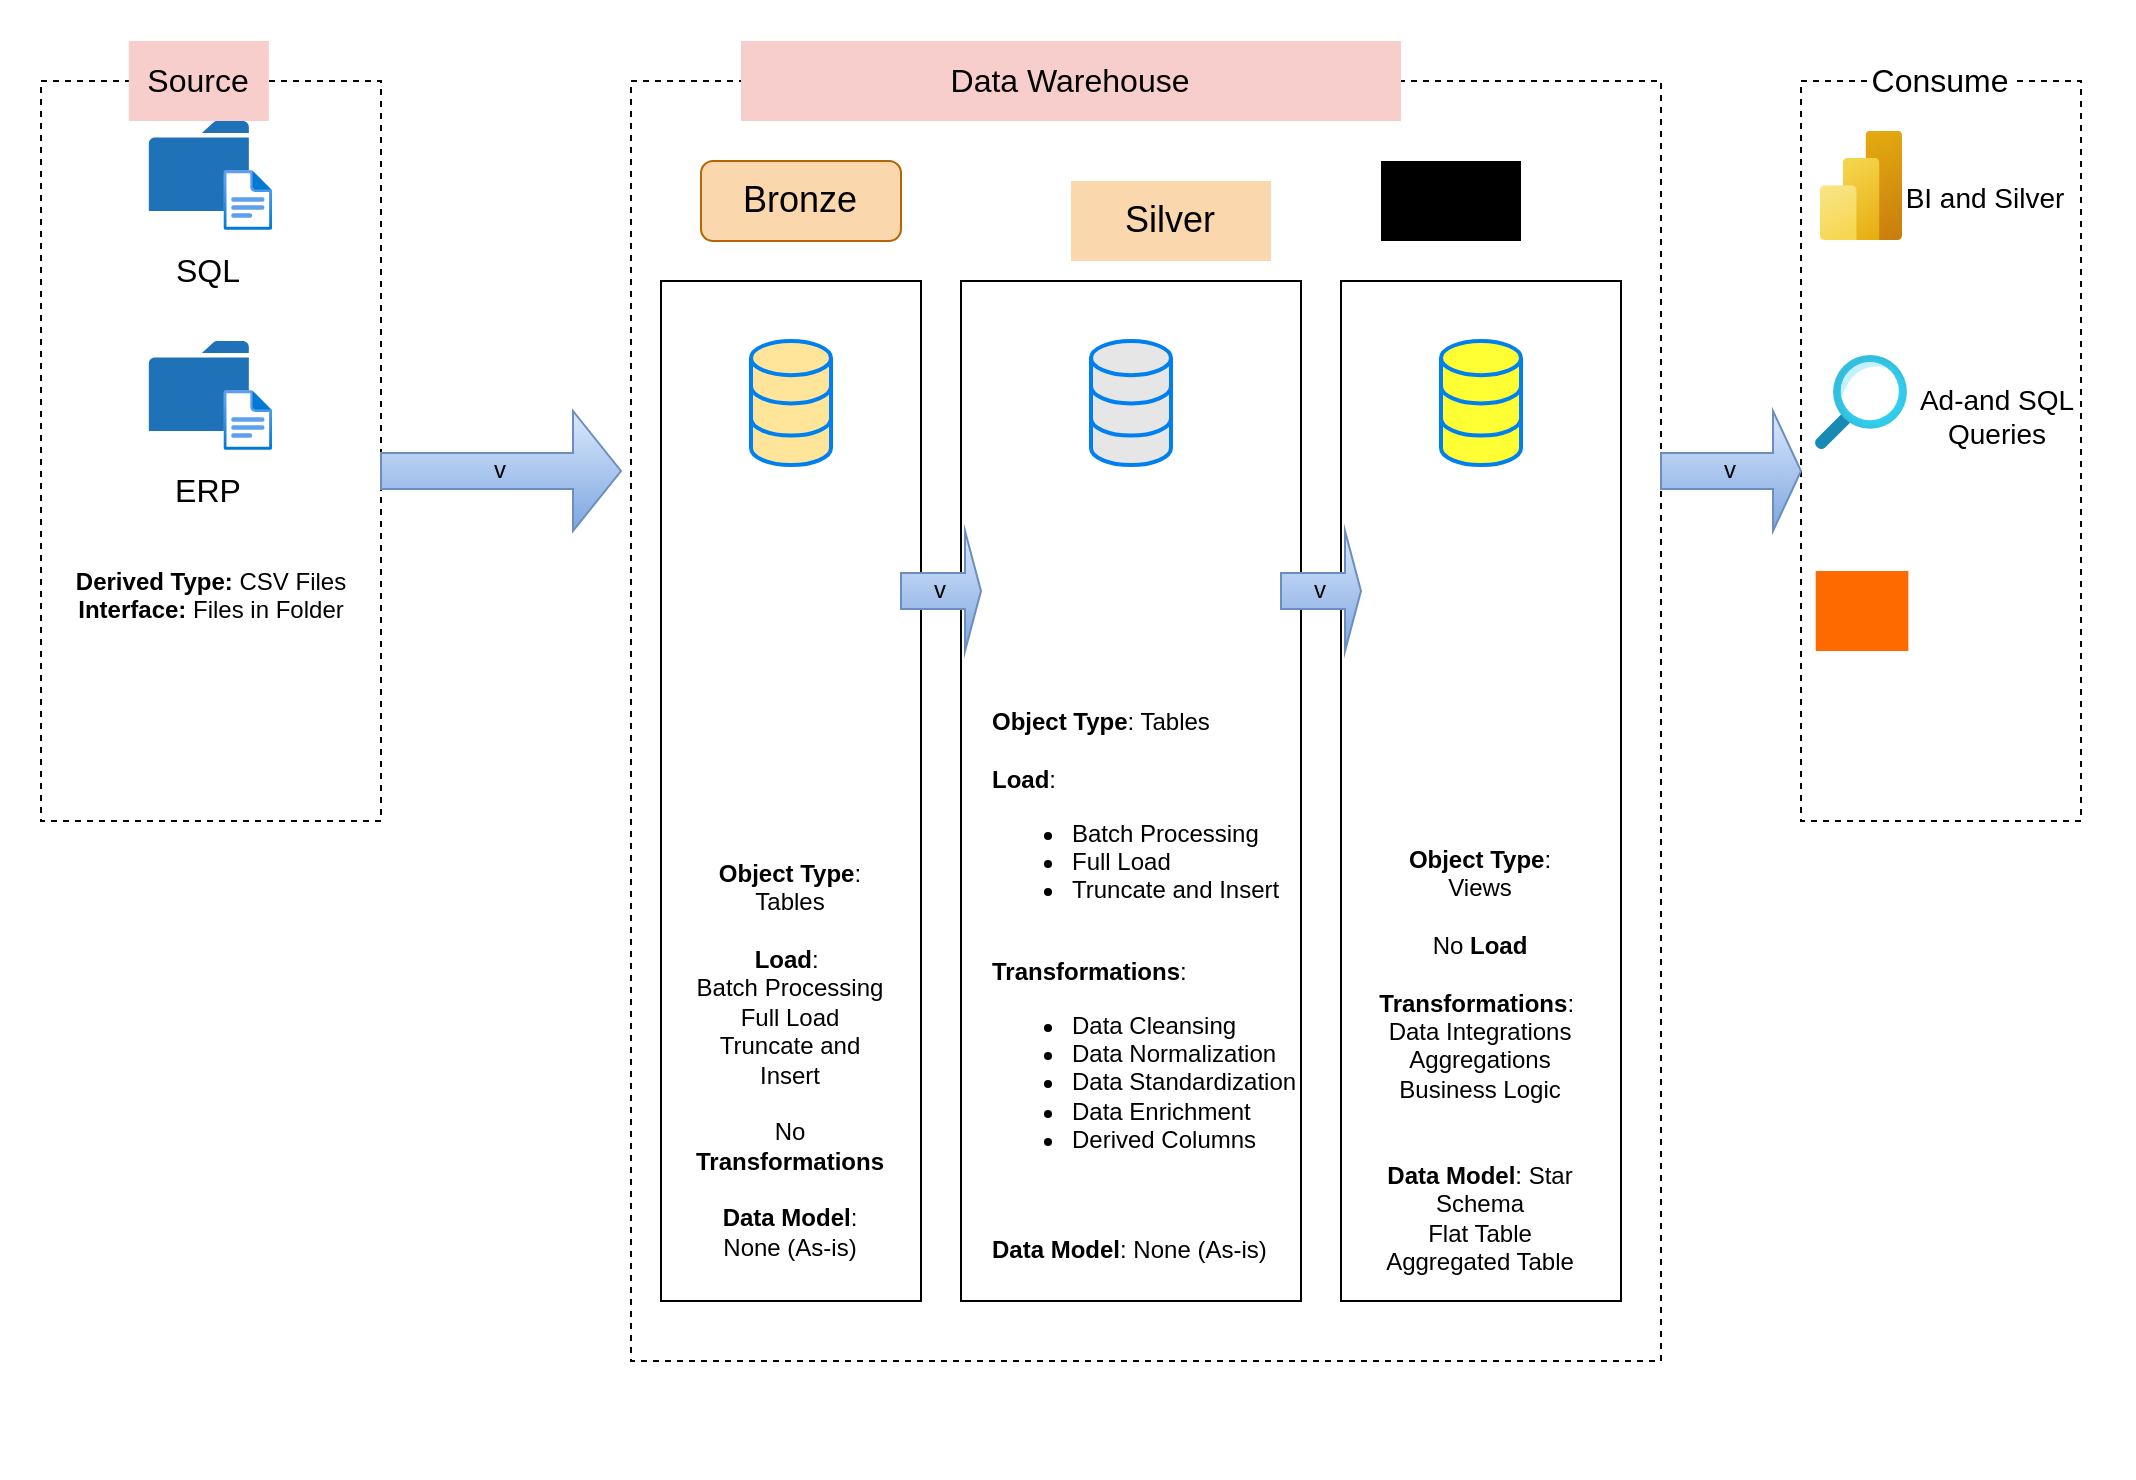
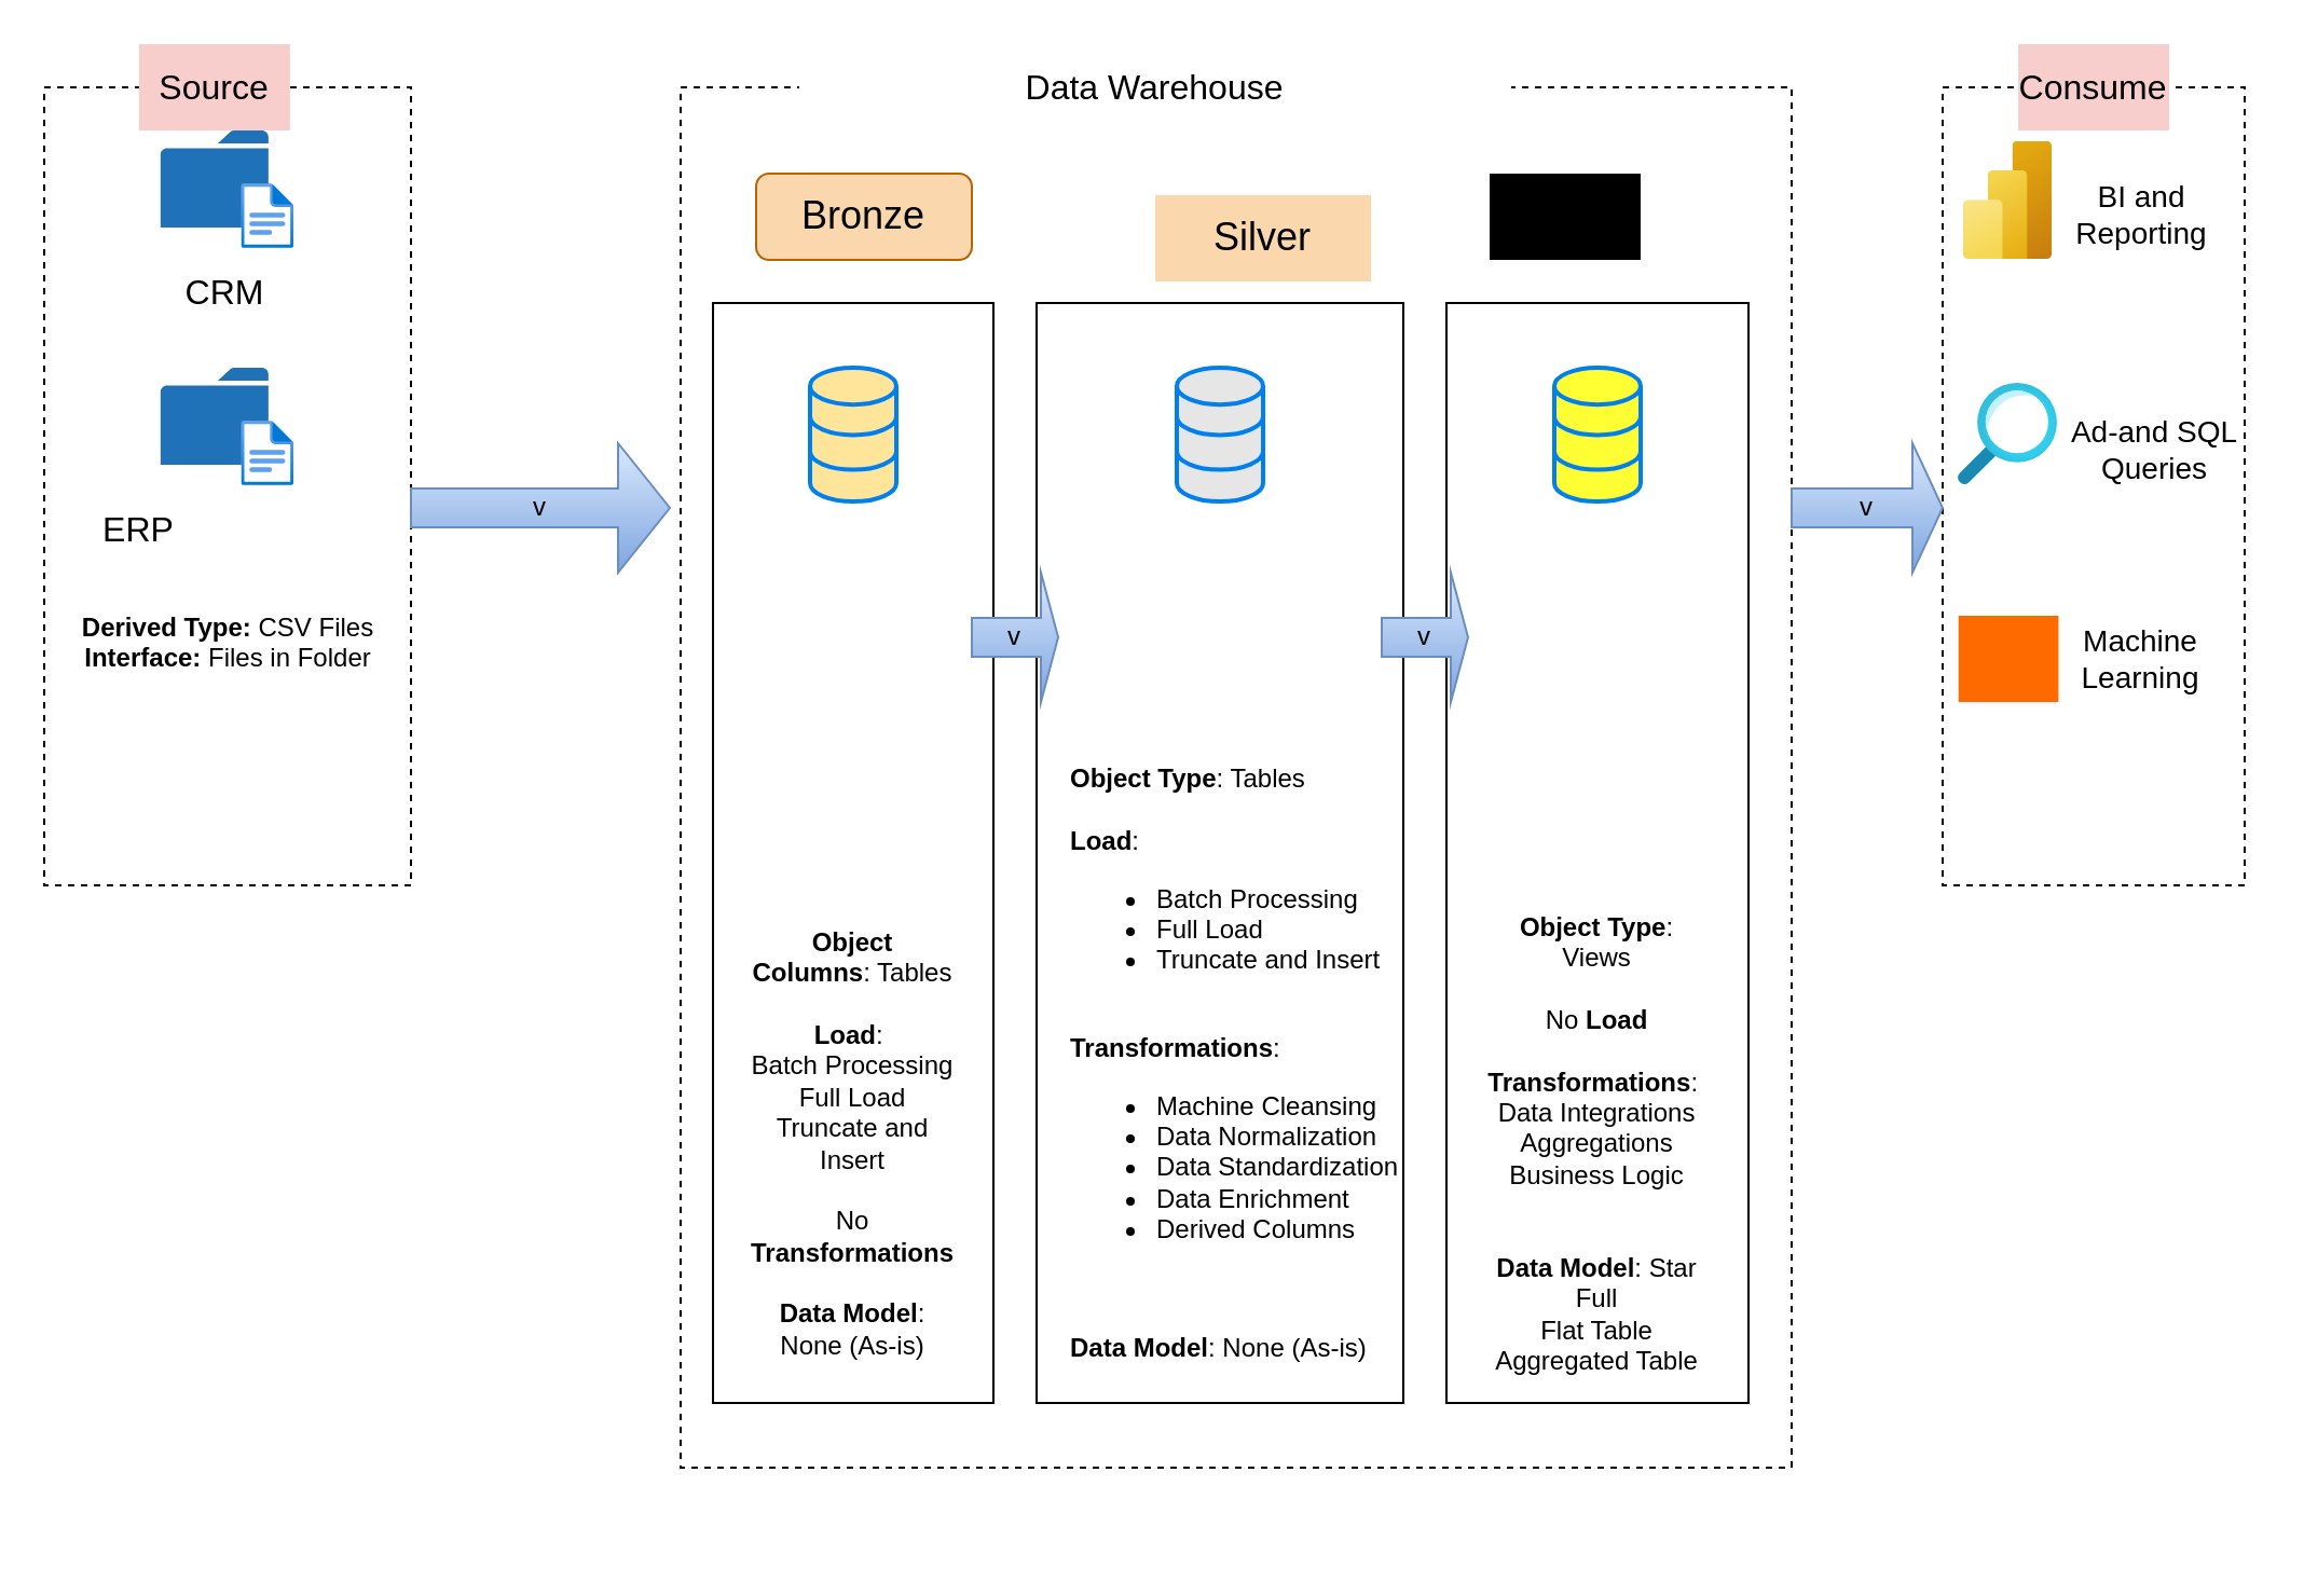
- <mxCell id="6" value="&lt;font&gt;Data Warehouse&lt;/font&gt;" style="rounded=0;whiteSpace=wrap;html=1;strokeColor=none;fontSize=16;fillColor=#f8cecc;" vertex="1" parent="1"><mxGeometry x="370" y="20" width="330" height="40" as="geometry" /></mxCell>
+ <mxCell id="6" value="&lt;font&gt;Data Warehouse&lt;/font&gt;" style="rounded=0;whiteSpace=wrap;html=1;strokeColor=none;fontSize=16;" vertex="1" parent="1"><mxGeometry x="370" y="20" width="330" height="40" as="geometry" /></mxCell>
- <mxCell id="7" value="&lt;font&gt;Consume&lt;/font&gt;" style="rounded=0;whiteSpace=wrap;html=1;strokeColor=none;fontSize=16;" vertex="1" parent="1"><mxGeometry x="935" y="20" width="70" height="40" as="geometry" /></mxCell>
+ <mxCell id="7" value="&lt;font&gt;Consume&lt;/font&gt;" style="rounded=0;whiteSpace=wrap;html=1;strokeColor=none;fontSize=16;fillColor=#f8cecc;" vertex="1" parent="1"><mxGeometry x="935" y="20" width="70" height="40" as="geometry" /></mxCell>
- <mxCell id="32" value="BI and Silver" style="rounded=0;whiteSpace=wrap;html=1;strokeColor=none;fillColor=none;fontSize=14;" vertex="1" parent="1"><mxGeometry x="945" y="69.34" width="95" height="60" as="geometry" /></mxCell>
+ <mxCell id="32" value="BI and Reporting" style="rounded=0;whiteSpace=wrap;html=1;strokeColor=none;fillColor=none;fontSize=14;" vertex="1" parent="1"><mxGeometry x="945" y="69.34" width="95" height="60" as="geometry" /></mxCell>
- <mxCell id="16" value="SQL" style="rounded=0;whiteSpace=wrap;html=1;fontSize=16;fillColor=none;strokeColor=none;" vertex="1" parent="1"><mxGeometry x="73.92" y="115" width="60" height="40" as="geometry" /></mxCell>
+ <mxCell id="16" value="CRM" style="rounded=0;whiteSpace=wrap;html=1;fontSize=16;fillColor=none;strokeColor=none;" vertex="1" parent="1"><mxGeometry x="73.92" y="115" width="60" height="40" as="geometry" /></mxCell>
- <mxCell id="19" value="ERP" style="rounded=0;whiteSpace=wrap;html=1;fontSize=16;fillColor=none;strokeColor=none;" vertex="1" parent="1"><mxGeometry x="73.92" y="225" width="60" height="40" as="geometry" /></mxCell>
+ <mxCell id="19" value="ERP" style="rounded=0;whiteSpace=wrap;html=1;fontSize=16;fillColor=none;strokeColor=none;" vertex="1" parent="1"><mxGeometry x="33.92" y="225" width="60" height="40" as="geometry" /></mxCell>
+ <mxCell id="36" value="Machine Learning" style="rounded=0;whiteSpace=wrap;html=1;strokeColor=none;fillColor=none;fontSize=14;" vertex="1" parent="1"><mxGeometry x="953.69" y="275" width="76.36" height="60" as="geometry" /></mxCell>
- <mxCell id="29" value="&lt;b&gt;Object Type&lt;/b&gt;: Tables&lt;div&gt;&lt;br&gt;&lt;/div&gt;&lt;div&gt;&lt;b&gt;Load&lt;/b&gt;:&amp;nbsp;&lt;/div&gt;&lt;div&gt;&lt;ul&gt;&lt;li style=&quot;&quot;&gt;Batch Processing&lt;/li&gt;&lt;li style=&quot;&quot;&gt;Full Load&lt;/li&gt;&lt;li style=&quot;&quot;&gt;Truncate and Insert&lt;/li&gt;&lt;/ul&gt;&lt;/div&gt;&lt;div&gt;&lt;br&gt;&lt;/div&gt;&lt;div&gt;&lt;b&gt;Transformations&lt;/b&gt;:&amp;nbsp;&lt;br&gt;&lt;ul&gt;&lt;li style=&quot;&quot;&gt;Data Cleansing&lt;/li&gt;&lt;li style=&quot;&quot;&gt;Data Normalization&lt;/li&gt;&lt;li style=&quot;&quot;&gt;Data Standardization&lt;/li&gt;&lt;li style=&quot;&quot;&gt;Data Enrichment&lt;/li&gt;&lt;li style=&quot;&quot;&gt;Derived Columns&lt;/li&gt;&lt;/ul&gt;&lt;/div&gt;&lt;div&gt;&lt;br&gt;&lt;/div&gt;&lt;div&gt;&lt;br&gt;&lt;/div&gt;&lt;div&gt;&lt;b&gt;Data Model&lt;/b&gt;: None (As-is)&lt;/div&gt;" style="rounded=0;whiteSpace=wrap;html=1;fillColor=none;strokeColor=none;align=left;" vertex="1" parent="1"><mxGeometry x="494.38" y="305" width="171.25" height="375" as="geometry" /></mxCell>
+ <mxCell id="29" value="&lt;b&gt;Object Type&lt;/b&gt;: Tables&lt;div&gt;&lt;br&gt;&lt;/div&gt;&lt;div&gt;&lt;b&gt;Load&lt;/b&gt;:&amp;nbsp;&lt;/div&gt;&lt;div&gt;&lt;ul&gt;&lt;li style=&quot;&quot;&gt;Batch Processing&lt;/li&gt;&lt;li style=&quot;&quot;&gt;Full Load&lt;/li&gt;&lt;li style=&quot;&quot;&gt;Truncate and Insert&lt;/li&gt;&lt;/ul&gt;&lt;/div&gt;&lt;div&gt;&lt;br&gt;&lt;/div&gt;&lt;div&gt;&lt;b&gt;Transformations&lt;/b&gt;:&amp;nbsp;&lt;br&gt;&lt;ul&gt;&lt;li style=&quot;&quot;&gt;Machine Cleansing&lt;/li&gt;&lt;li style=&quot;&quot;&gt;Data Normalization&lt;/li&gt;&lt;li style=&quot;&quot;&gt;Data Standardization&lt;/li&gt;&lt;li style=&quot;&quot;&gt;Data Enrichment&lt;/li&gt;&lt;li style=&quot;&quot;&gt;Derived Columns&lt;/li&gt;&lt;/ul&gt;&lt;/div&gt;&lt;div&gt;&lt;br&gt;&lt;/div&gt;&lt;div&gt;&lt;br&gt;&lt;/div&gt;&lt;div&gt;&lt;b&gt;Data Model&lt;/b&gt;: None (As-is)&lt;/div&gt;" style="rounded=0;whiteSpace=wrap;html=1;fillColor=none;strokeColor=none;align=left;" vertex="1" parent="1"><mxGeometry x="494.38" y="305" width="171.25" height="375" as="geometry" /></mxCell>
- <mxCell id="28" value="&lt;b&gt;Object Type&lt;/b&gt;: Tables&lt;div&gt;&lt;br&gt;&lt;/div&gt;&lt;div&gt;&lt;b&gt;Load&lt;/b&gt;:&amp;nbsp;&lt;/div&gt;&lt;div&gt;Batch Processing&lt;/div&gt;&lt;div&gt;Full Load&lt;/div&gt;&lt;div&gt;Truncate and Insert&lt;/div&gt;&lt;div&gt;&lt;br&gt;&lt;/div&gt;&lt;div&gt;No &lt;b&gt;Transformations&lt;/b&gt;&lt;/div&gt;&lt;div&gt;&lt;br&gt;&lt;/div&gt;&lt;div&gt;&lt;b&gt;Data Model&lt;/b&gt;: None (As-is)&lt;/div&gt;" style="rounded=0;whiteSpace=wrap;html=1;fillColor=none;strokeColor=none;" vertex="1" parent="1"><mxGeometry x="355" y="390" width="80" height="280" as="geometry" /></mxCell>
+ <mxCell id="28" value="&lt;b&gt;Object Columns&lt;/b&gt;: Tables&lt;div&gt;&lt;br&gt;&lt;/div&gt;&lt;div&gt;&lt;b&gt;Load&lt;/b&gt;:&amp;nbsp;&lt;/div&gt;&lt;div&gt;Batch Processing&lt;/div&gt;&lt;div&gt;Full Load&lt;/div&gt;&lt;div&gt;Truncate and Insert&lt;/div&gt;&lt;div&gt;&lt;br&gt;&lt;/div&gt;&lt;div&gt;No &lt;b&gt;Transformations&lt;/b&gt;&lt;/div&gt;&lt;div&gt;&lt;br&gt;&lt;/div&gt;&lt;div&gt;&lt;b&gt;Data Model&lt;/b&gt;: None (As-is)&lt;/div&gt;" style="rounded=0;whiteSpace=wrap;html=1;fillColor=none;strokeColor=none;" vertex="1" parent="1"><mxGeometry x="355" y="390" width="80" height="280" as="geometry" /></mxCell>
- <mxCell id="30" value="&lt;b&gt;Object Type&lt;/b&gt;: Views&lt;div&gt;&lt;br&gt;&lt;/div&gt;&lt;div&gt;No&lt;b&gt; Load&lt;/b&gt;&lt;/div&gt;&lt;div&gt;&lt;br&gt;&lt;/div&gt;&lt;div&gt;&lt;b&gt;Transformations&lt;/b&gt;:&amp;nbsp;&lt;br&gt;Data Integrations&lt;/div&gt;&lt;div&gt;Aggregations&lt;/div&gt;&lt;div&gt;Business Logic&lt;/div&gt;&lt;div&gt;&lt;br&gt;&lt;/div&gt;&lt;div&gt;&lt;br&gt;&lt;/div&gt;&lt;div&gt;&lt;b&gt;Data Model&lt;/b&gt;: Star Schema&lt;/div&gt;&lt;div&gt;Flat Table&lt;/div&gt;&lt;div&gt;Aggregated Table&lt;/div&gt;" style="rounded=0;whiteSpace=wrap;html=1;fillColor=none;strokeColor=none;" vertex="1" parent="1"><mxGeometry x="690" y="342.5" width="100" height="375" as="geometry" /></mxCell>
+ <mxCell id="30" value="&lt;b&gt;Object Type&lt;/b&gt;: Views&lt;div&gt;&lt;br&gt;&lt;/div&gt;&lt;div&gt;No&lt;b&gt; Load&lt;/b&gt;&lt;/div&gt;&lt;div&gt;&lt;br&gt;&lt;/div&gt;&lt;div&gt;&lt;b&gt;Transformations&lt;/b&gt;:&amp;nbsp;&lt;br&gt;Data Integrations&lt;/div&gt;&lt;div&gt;Aggregations&lt;/div&gt;&lt;div&gt;Business Logic&lt;/div&gt;&lt;div&gt;&lt;br&gt;&lt;/div&gt;&lt;div&gt;&lt;br&gt;&lt;/div&gt;&lt;div&gt;&lt;b&gt;Data Model&lt;/b&gt;: Star Full&lt;/div&gt;&lt;div&gt;Flat Table&lt;/div&gt;&lt;div&gt;Aggregated Table&lt;/div&gt;" style="rounded=0;whiteSpace=wrap;html=1;fillColor=none;strokeColor=none;" vertex="1" parent="1"><mxGeometry x="690" y="342.5" width="100" height="375" as="geometry" /></mxCell>
